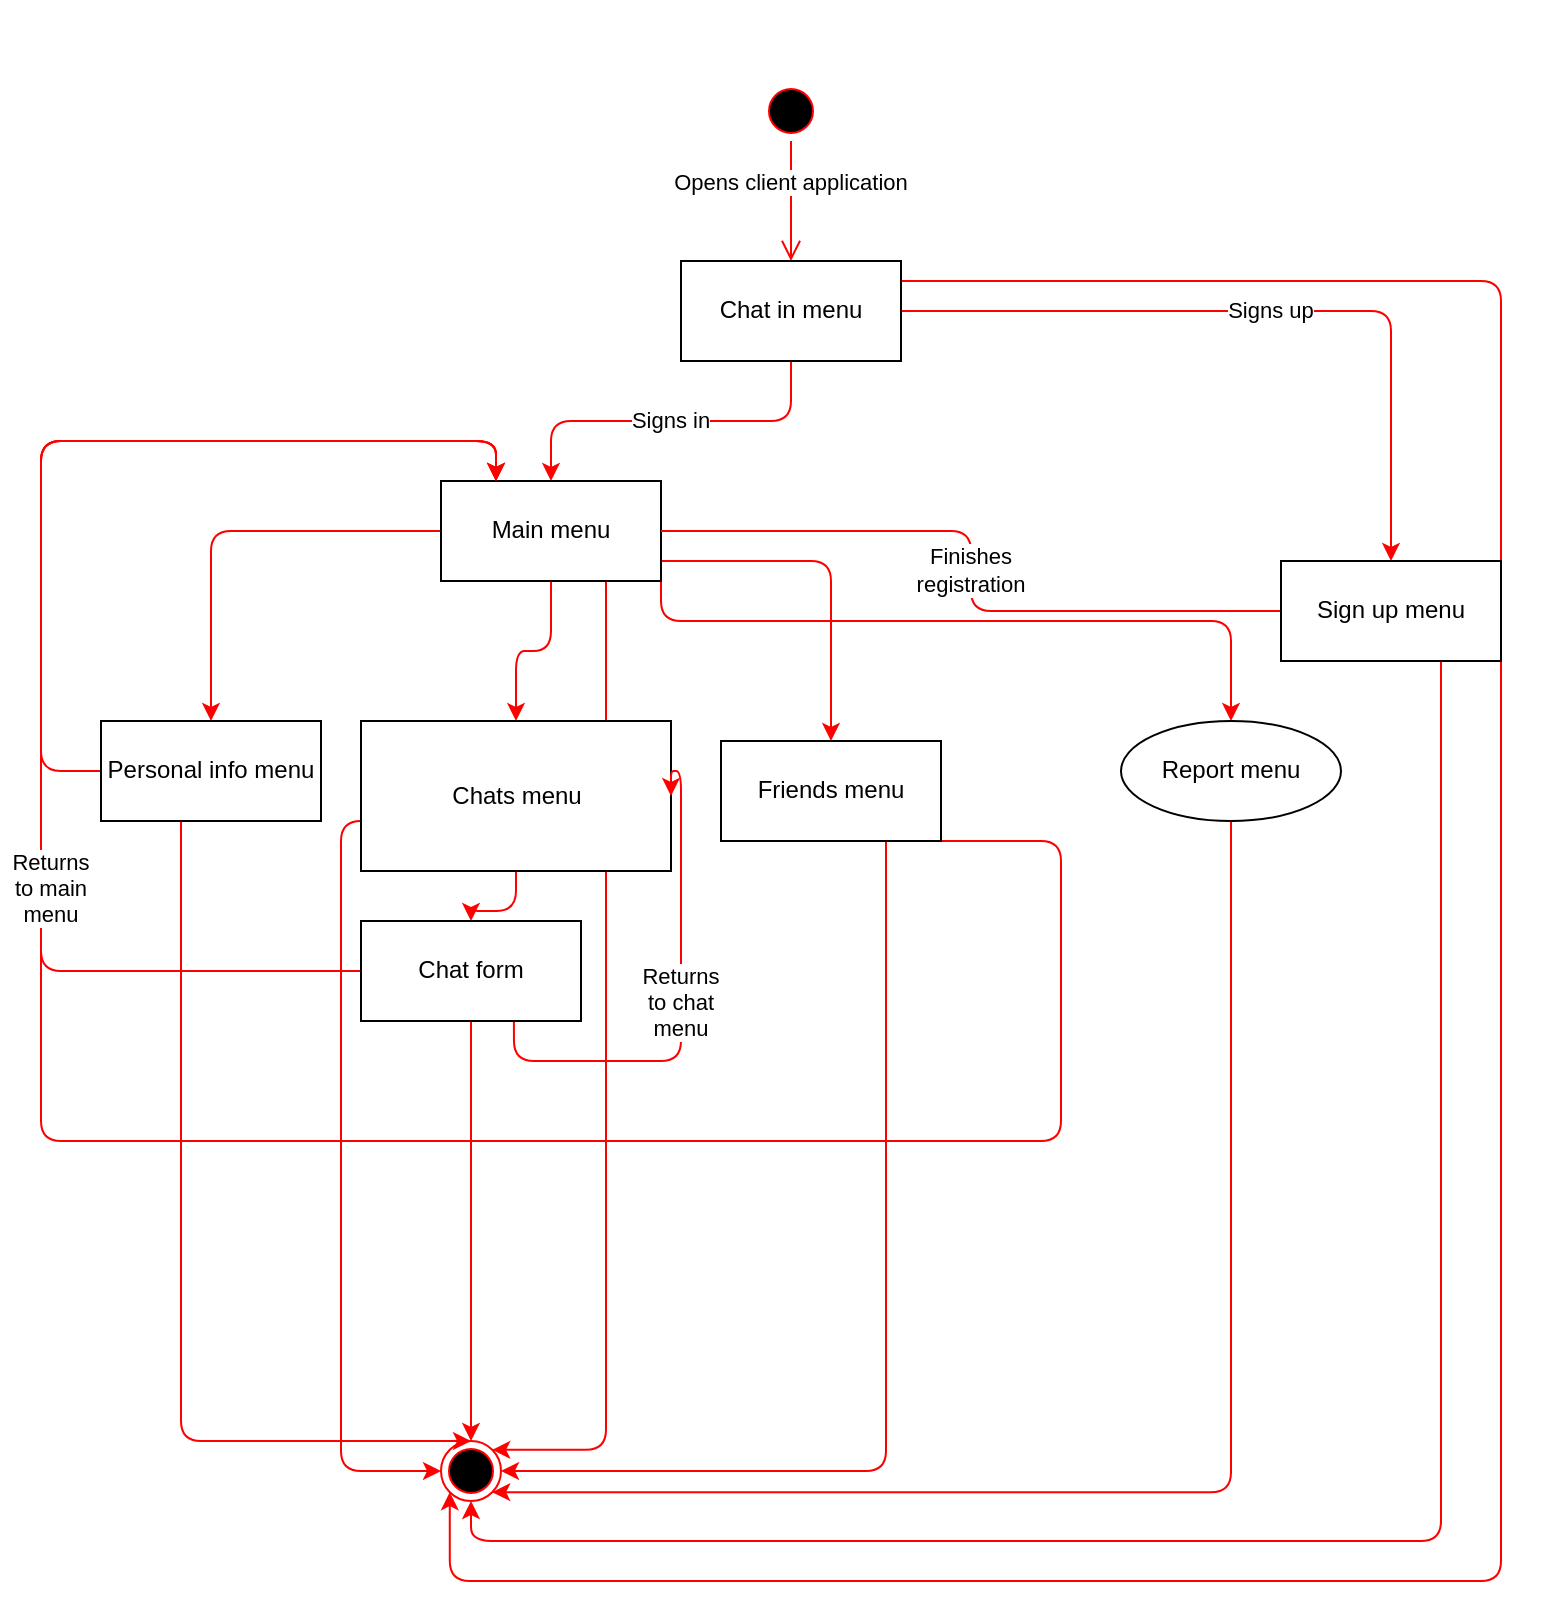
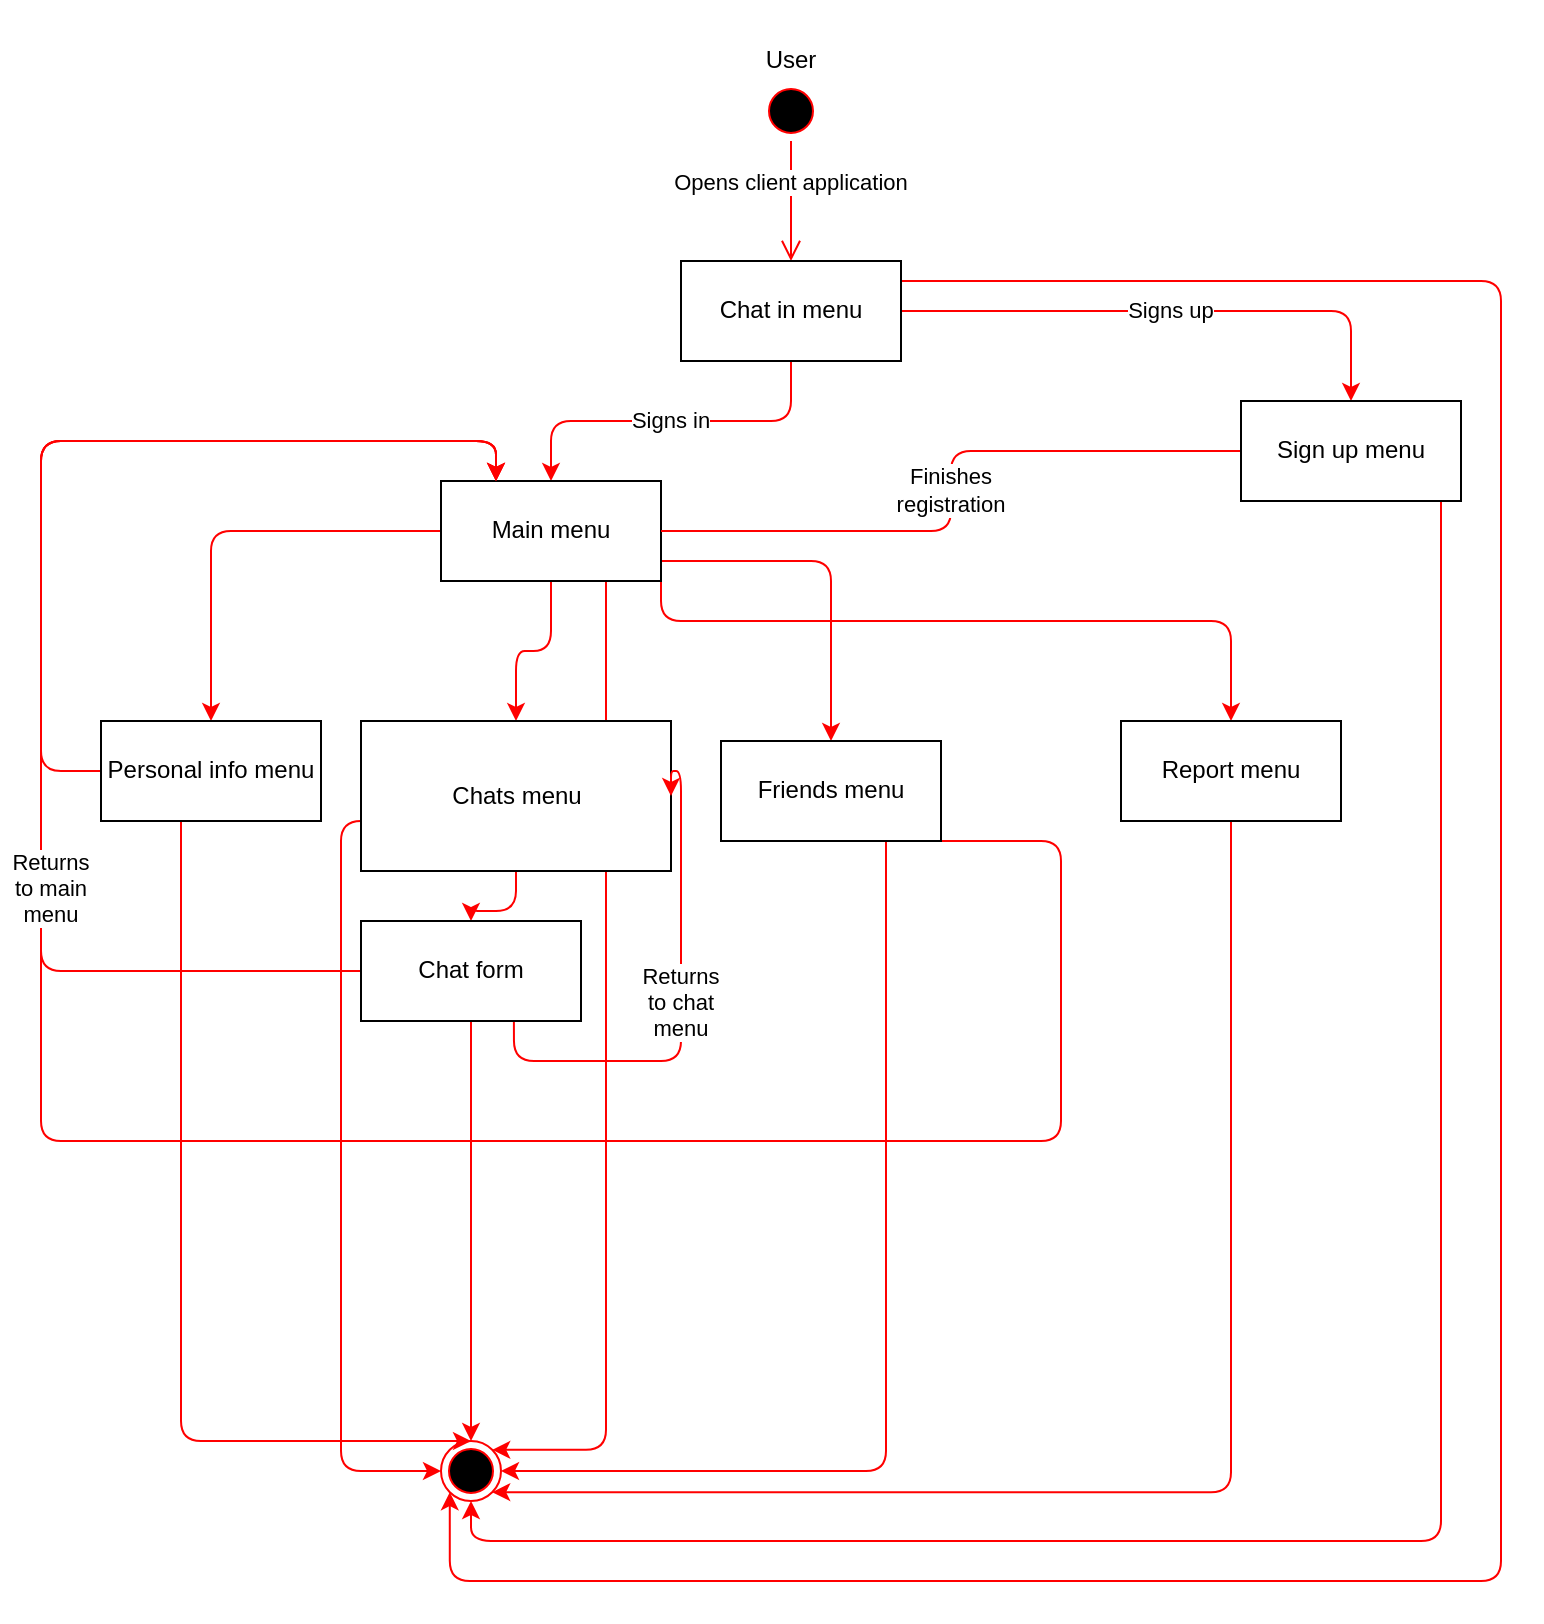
+ <mxCell id="5" value="User" style="text;html=1;align=center;verticalAlign=middle;resizable=0;points=[];autosize=1;" parent="3" vertex="1"><mxGeometry width="40" height="20" as="geometry" /></mxCell>
- <mxCell id="18" value="Sign up menu" style="html=1;" parent="1" vertex="1"><mxGeometry x="640" y="280" width="110" height="50" as="geometry" /></mxCell>
+ <mxCell id="18" value="Sign up menu" style="html=1;" parent="1" vertex="1"><mxGeometry x="620" y="200" width="110" height="50" as="geometry" /></mxCell>
- <mxCell id="35" value="Report menu" style="ellipse;html=1;" parent="1" vertex="1"><mxGeometry x="560" y="360" width="110" height="50" as="geometry" /></mxCell>
+ <mxCell id="35" value="Report menu" style="html=1;" parent="1" vertex="1"><mxGeometry x="560" y="360" width="110" height="50" as="geometry" /></mxCell>
